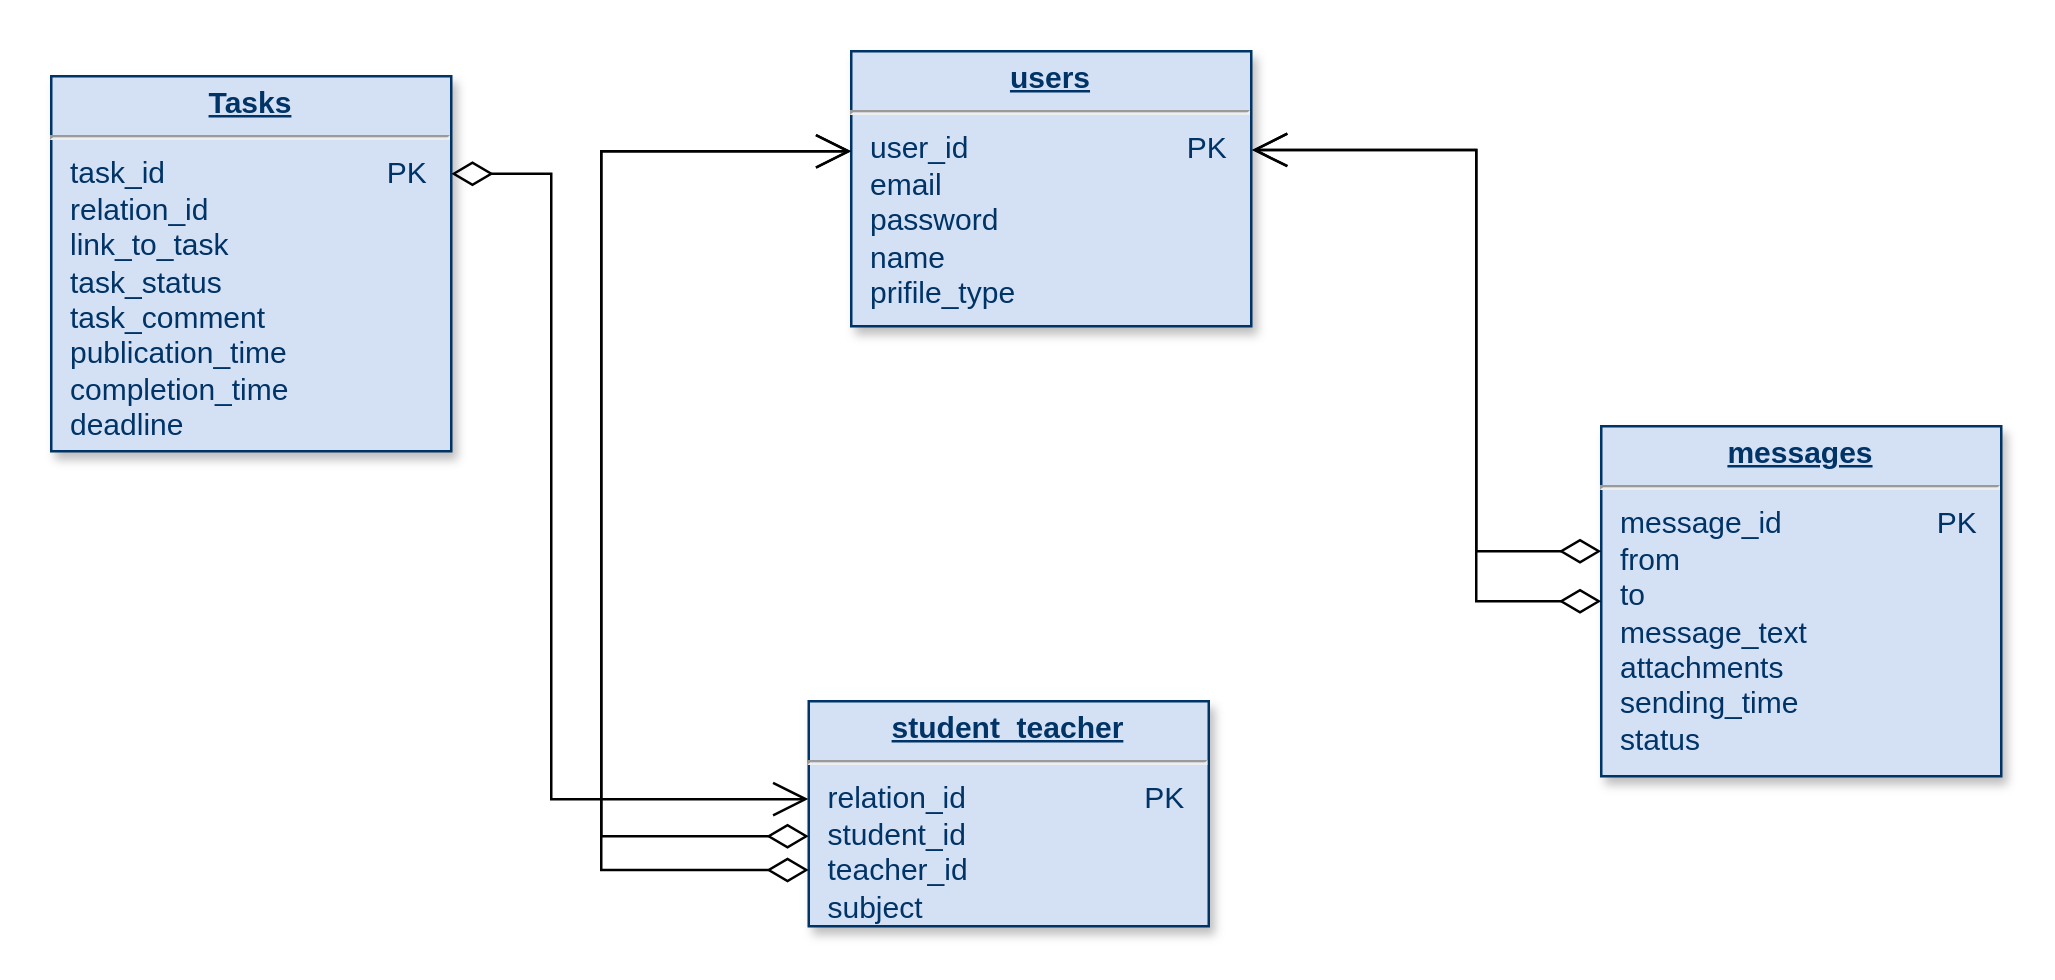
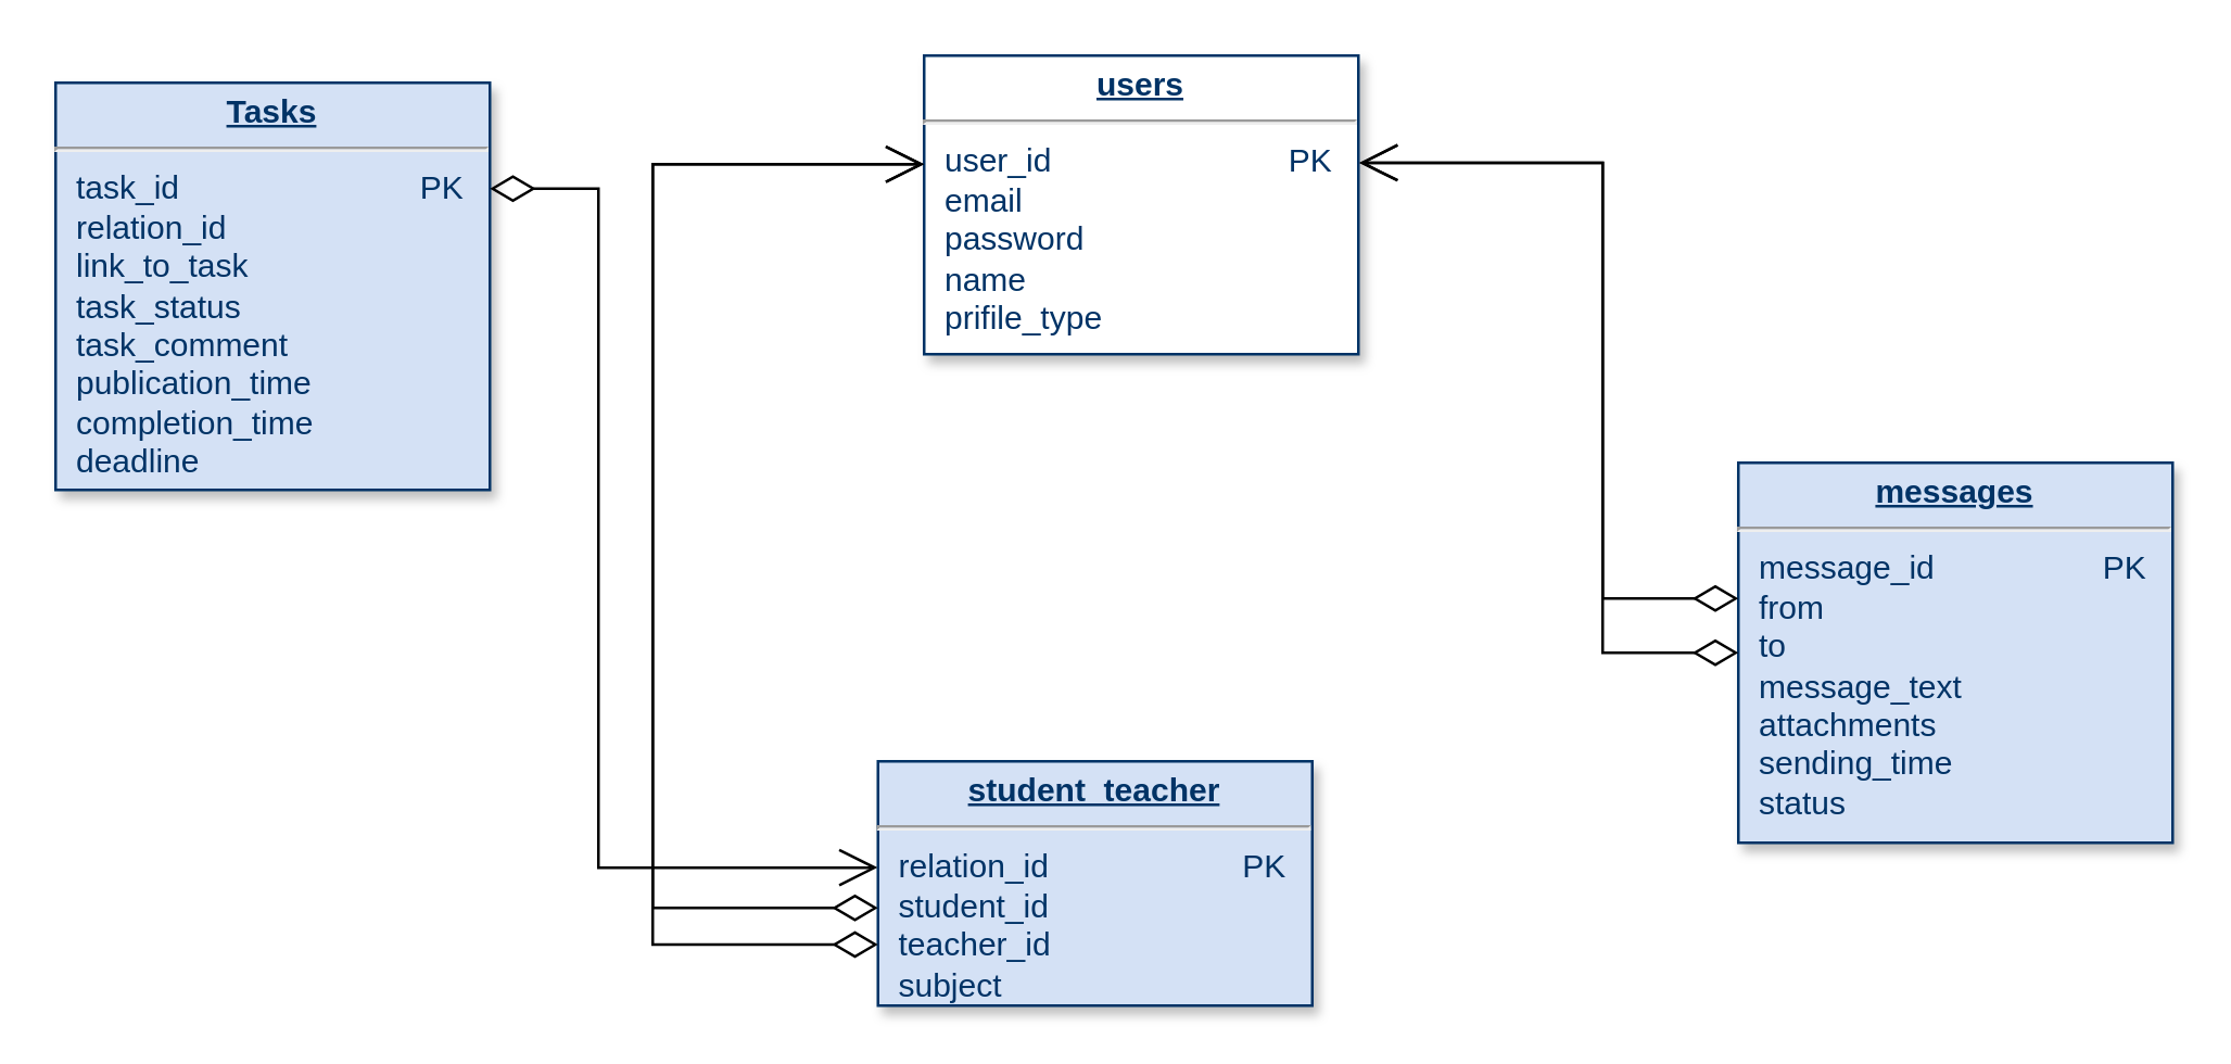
- <mxCell id="4" value="&lt;p style=&quot;margin: 0px; margin-top: 4px; text-align: center; text-decoration: underline;&quot;&gt;&lt;strong&gt;users&lt;/strong&gt;&lt;/p&gt;&lt;hr&gt;&lt;p style=&quot;margin: 0px; margin-left: 8px;&quot;&gt;user_id&lt;span style=&quot;white-space: pre;&quot;&gt;&#09;&lt;/span&gt;&lt;span style=&quot;white-space: pre;&quot;&gt;&#09;&lt;/span&gt;&lt;span style=&quot;white-space: pre;&quot;&gt;&#09;&amp;nbsp;&lt;/span&gt;&amp;nbsp; &amp;nbsp; &amp;nbsp;PK&lt;br&gt;&lt;/p&gt;&lt;p style=&quot;margin: 0px; margin-left: 8px;&quot;&gt;email&lt;/p&gt;&lt;p style=&quot;margin: 0px; margin-left: 8px;&quot;&gt;password&lt;/p&gt;&lt;p style=&quot;margin: 0px; margin-left: 8px;&quot;&gt;name&lt;/p&gt;&lt;p style=&quot;margin: 0px; margin-left: 8px;&quot;&gt;prifile_type&lt;/p&gt;" style="verticalAlign=top;align=left;overflow=fill;fontSize=12;fontFamily=Helvetica;html=1;strokeColor=#003366;shadow=1;fillColor=#D4E1F5;fontColor=#003366" parent="1" vertex="1"><mxGeometry x="340" y="20" width="160" height="110" as="geometry" /></mxCell>
+ <mxCell id="4" value="&lt;p style=&quot;margin: 0px; margin-top: 4px; text-align: center; text-decoration: underline;&quot;&gt;&lt;strong&gt;users&lt;/strong&gt;&lt;/p&gt;&lt;hr&gt;&lt;p style=&quot;margin: 0px; margin-left: 8px;&quot;&gt;user_id&lt;span style=&quot;white-space: pre;&quot;&gt;&#09;&lt;/span&gt;&lt;span style=&quot;white-space: pre;&quot;&gt;&#09;&lt;/span&gt;&lt;span style=&quot;white-space: pre;&quot;&gt;&#09;&amp;nbsp;&lt;/span&gt;&amp;nbsp; &amp;nbsp; &amp;nbsp;PK&lt;br&gt;&lt;/p&gt;&lt;p style=&quot;margin: 0px; margin-left: 8px;&quot;&gt;email&lt;/p&gt;&lt;p style=&quot;margin: 0px; margin-left: 8px;&quot;&gt;password&lt;/p&gt;&lt;p style=&quot;margin: 0px; margin-left: 8px;&quot;&gt;name&lt;/p&gt;&lt;p style=&quot;margin: 0px; margin-left: 8px;&quot;&gt;prifile_type&lt;/p&gt;" style="verticalAlign=top;align=left;overflow=fill;fontSize=12;fontFamily=Helvetica;html=1;strokeColor=#003366;shadow=1;fillColor=#ffffff;fontColor=#003366;" parent="1" vertex="1"><mxGeometry x="340" y="20" width="160" height="110" as="geometry" /></mxCell>
